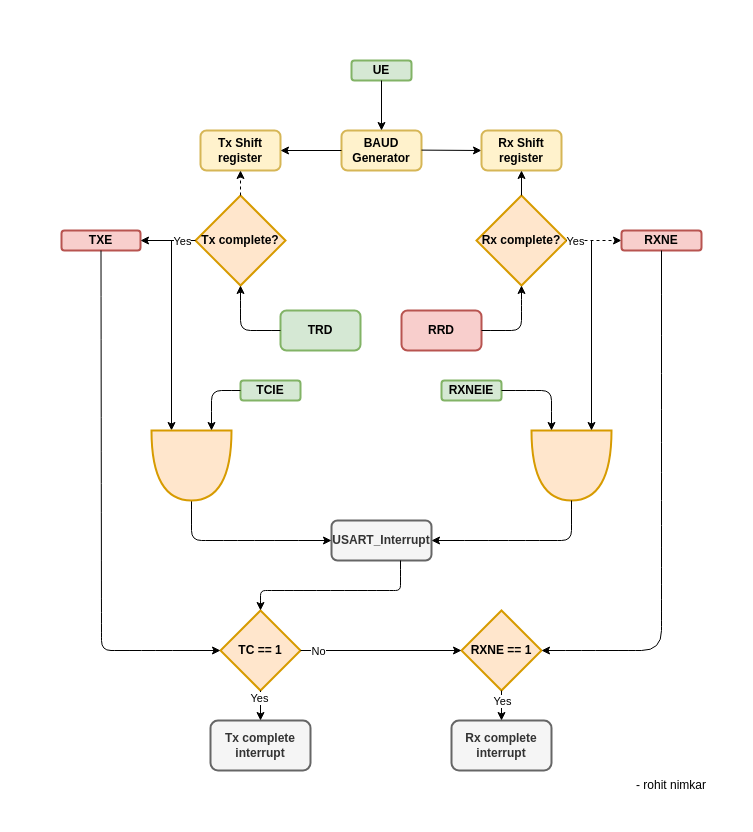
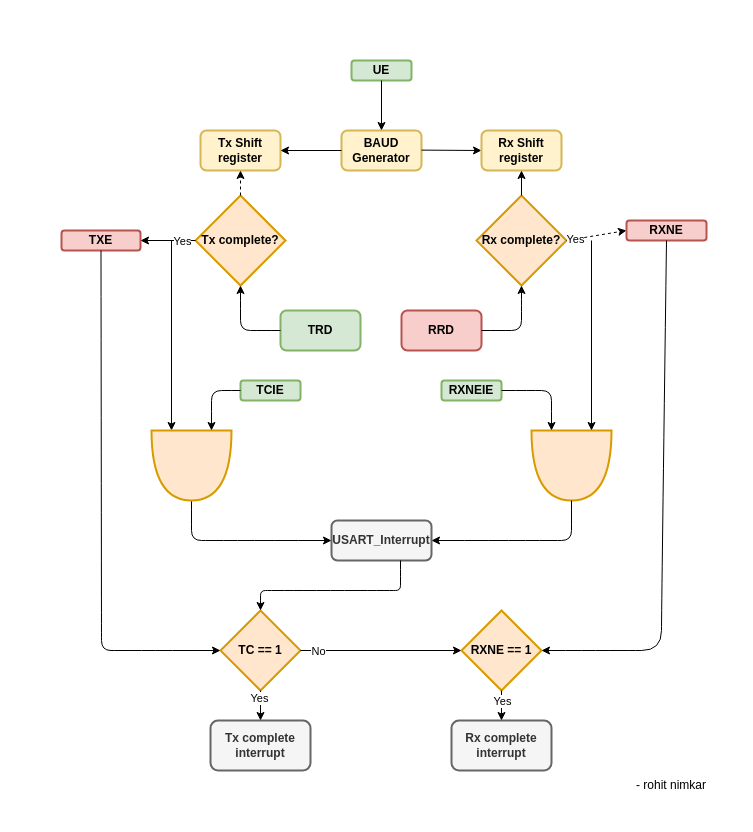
- <mxCell id="39" value="RXNE" style="rounded=1;whiteSpace=wrap;html=1;fillColor=#f8cecc;strokeColor=#b85450;strokeWidth=2;fontStyle=1" parent="3" vertex="1"><mxGeometry x="560" y="170" width="80" height="20" as="geometry" /></mxCell>
+ <mxCell id="39" value="RXNE" style="rounded=1;whiteSpace=wrap;html=1;fillColor=#f8cecc;strokeColor=#b85450;strokeWidth=2;fontStyle=1" parent="3" vertex="1"><mxGeometry x="565" y="160" width="80" height="20" as="geometry" /></mxCell>
